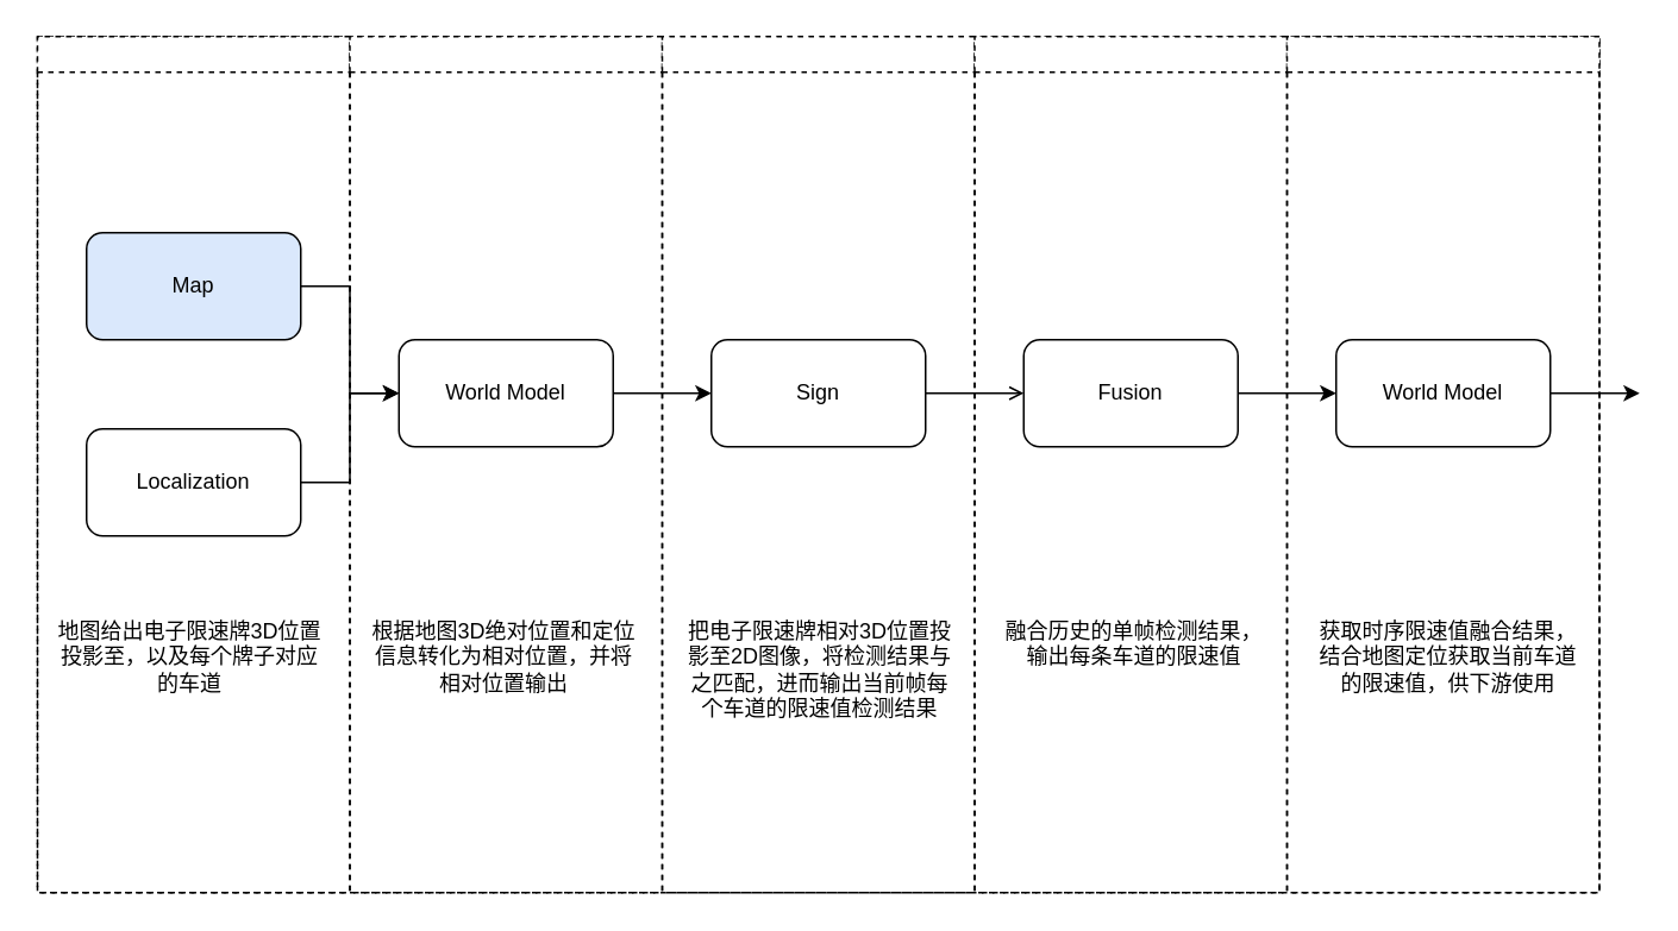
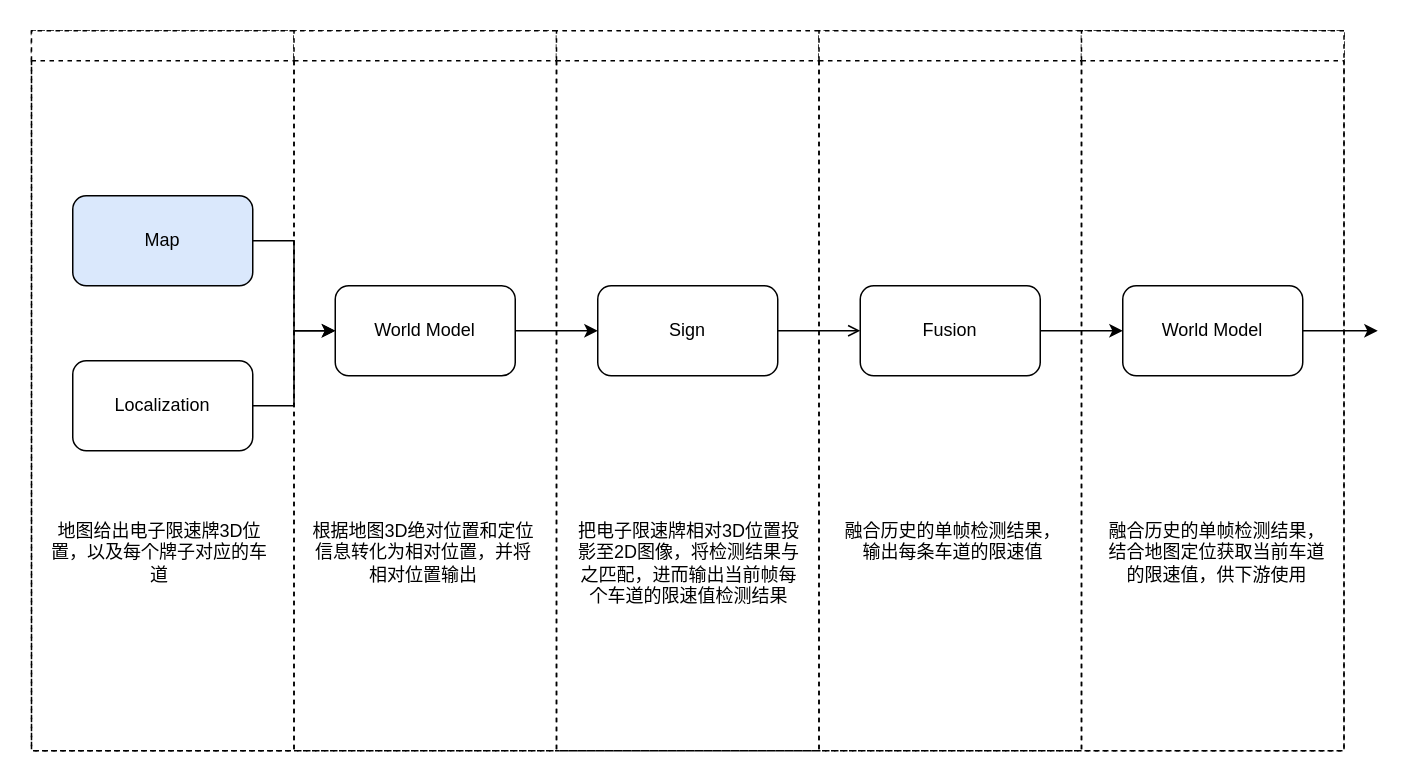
- <mxCell id="16" value="地图给出电子限速牌3D位置投影至，以及每个牌子对应的车道" style="text;html=1;align=center;verticalAlign=top;whiteSpace=wrap;rounded=0;dashed=1;horizontal=1;" vertex="1" parent="15"><mxGeometry x="10" y="320" width="150" height="140" as="geometry" /></mxCell>
+ <mxCell id="16" value="地图给出电子限速牌3D位置，以及每个牌子对应的车道" style="text;html=1;align=center;verticalAlign=top;whiteSpace=wrap;rounded=0;dashed=1;horizontal=1;" vertex="1" parent="15"><mxGeometry x="10" y="320" width="150" height="140" as="geometry" /></mxCell>
- <mxCell id="24" value="获取时序限速值融合结果，结合地图定位获取当前车道的限速值，供下游使用" style="text;html=1;align=center;verticalAlign=top;whiteSpace=wrap;rounded=0;dashed=1;" vertex="1" parent="23"><mxGeometry x="15" y="320" width="150" height="140" as="geometry" /></mxCell>
+ <mxCell id="24" value="融合历史的单帧检测结果，结合地图定位获取当前车道的限速值，供下游使用" style="text;html=1;align=center;verticalAlign=top;whiteSpace=wrap;rounded=0;dashed=1;" vertex="1" parent="23"><mxGeometry x="15" y="320" width="150" height="140" as="geometry" /></mxCell>
